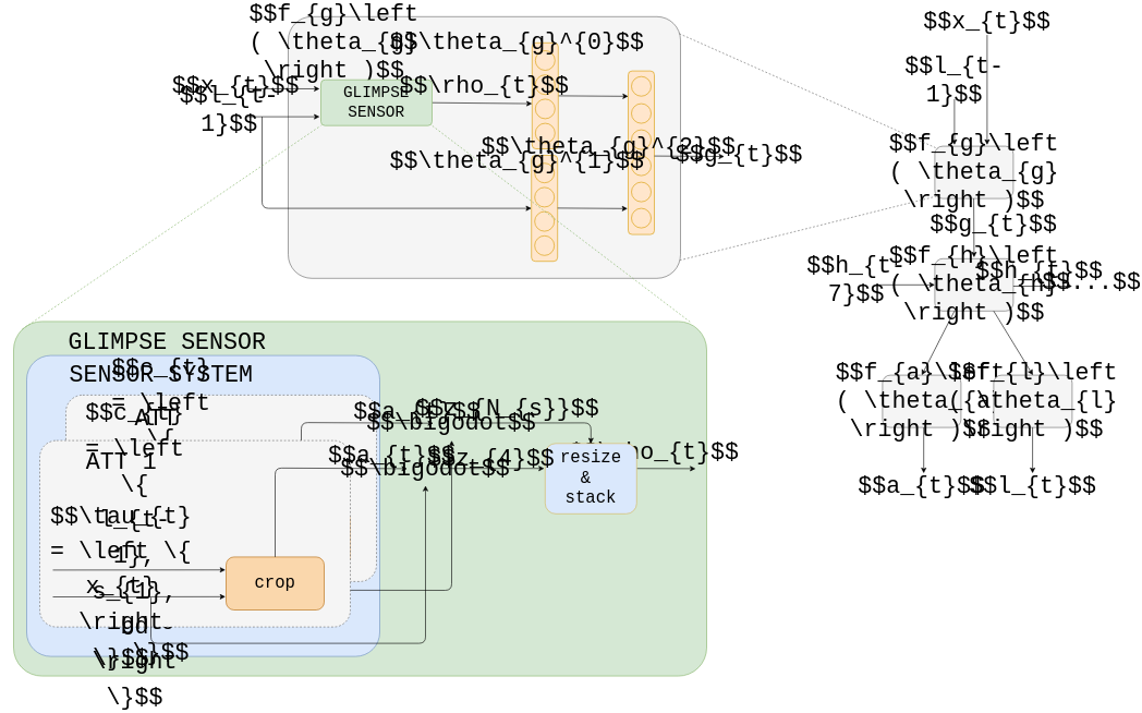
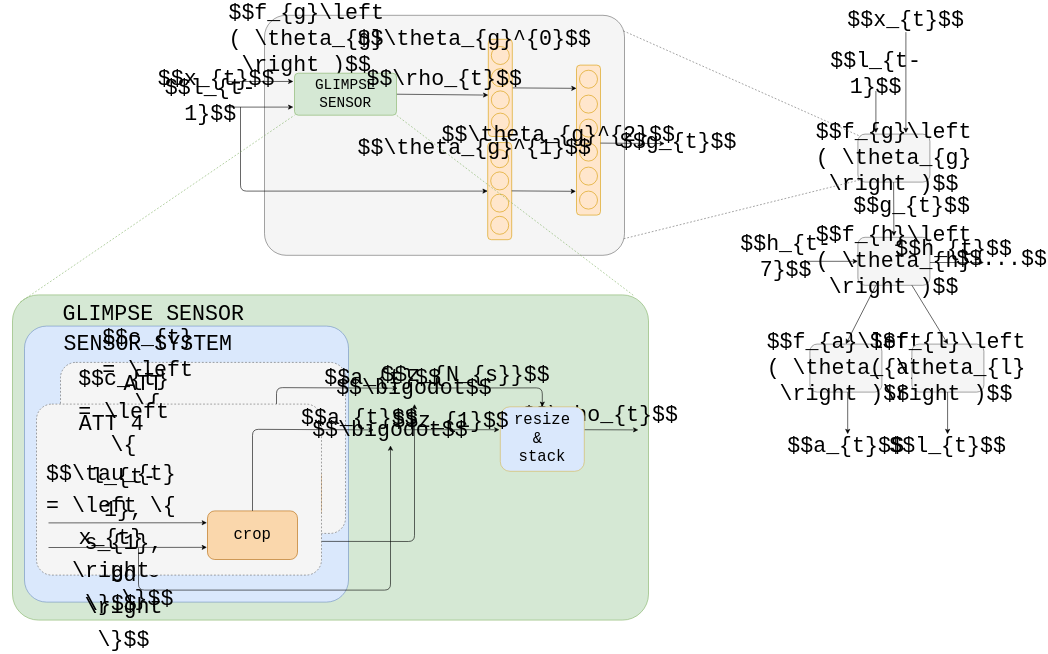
- <mxCell id="97" value="&lt;font face=&quot;Courier New&quot; style=&quot;font-size: 36px&quot;&gt;&lt;span style=&quot;font-size: 36px&quot;&gt;&lt;sub style=&quot;font-size: 36px&quot;&gt;&lt;span style=&quot;font-size: 36px&quot;&gt;$$z_{4}$$&lt;/span&gt;&lt;/sub&gt;&lt;/span&gt;&lt;/font&gt;" style="text;html=1;strokeColor=none;fillColor=none;align=center;verticalAlign=middle;whiteSpace=wrap;rounded=0;fontSize=36;fontStyle=0;strokeWidth=1;" parent="1" vertex="1"><mxGeometry x="723" y="683" width="55" height="20" as="geometry" /></mxCell>
+ <mxCell id="97" value="&lt;font face=&quot;Courier New&quot; style=&quot;font-size: 36px&quot;&gt;&lt;span style=&quot;font-size: 36px&quot;&gt;&lt;sub style=&quot;font-size: 36px&quot;&gt;&lt;span style=&quot;font-size: 36px&quot;&gt;$$z_{1}$$&lt;/span&gt;&lt;/sub&gt;&lt;/span&gt;&lt;/font&gt;" style="text;html=1;strokeColor=none;fillColor=none;align=center;verticalAlign=middle;whiteSpace=wrap;rounded=0;fontSize=36;fontStyle=0;strokeWidth=1;" parent="1" vertex="1"><mxGeometry x="723" y="683" width="55" height="20" as="geometry" /></mxCell>
- <mxCell id="87" value="&lt;font face=&quot;Courier New&quot; size=&quot;1&quot;&gt;&lt;span style=&quot;font-size: 36px&quot;&gt;ATT 1&lt;/span&gt;&lt;/font&gt;" style="text;html=1;strokeColor=none;fillColor=none;align=center;verticalAlign=middle;whiteSpace=wrap;rounded=0;fontStyle=0;strokeWidth=1;" parent="1" vertex="1"><mxGeometry x="125.5" y="679" width="118" height="50" as="geometry" /></mxCell>
+ <mxCell id="87" value="&lt;font face=&quot;Courier New&quot; size=&quot;1&quot;&gt;&lt;span style=&quot;font-size: 36px&quot;&gt;ATT 4&lt;/span&gt;&lt;/font&gt;" style="text;html=1;strokeColor=none;fillColor=none;align=center;verticalAlign=middle;whiteSpace=wrap;rounded=0;fontStyle=0;strokeWidth=1;" parent="1" vertex="1"><mxGeometry x="125.5" y="679" width="118" height="50" as="geometry" /></mxCell>
